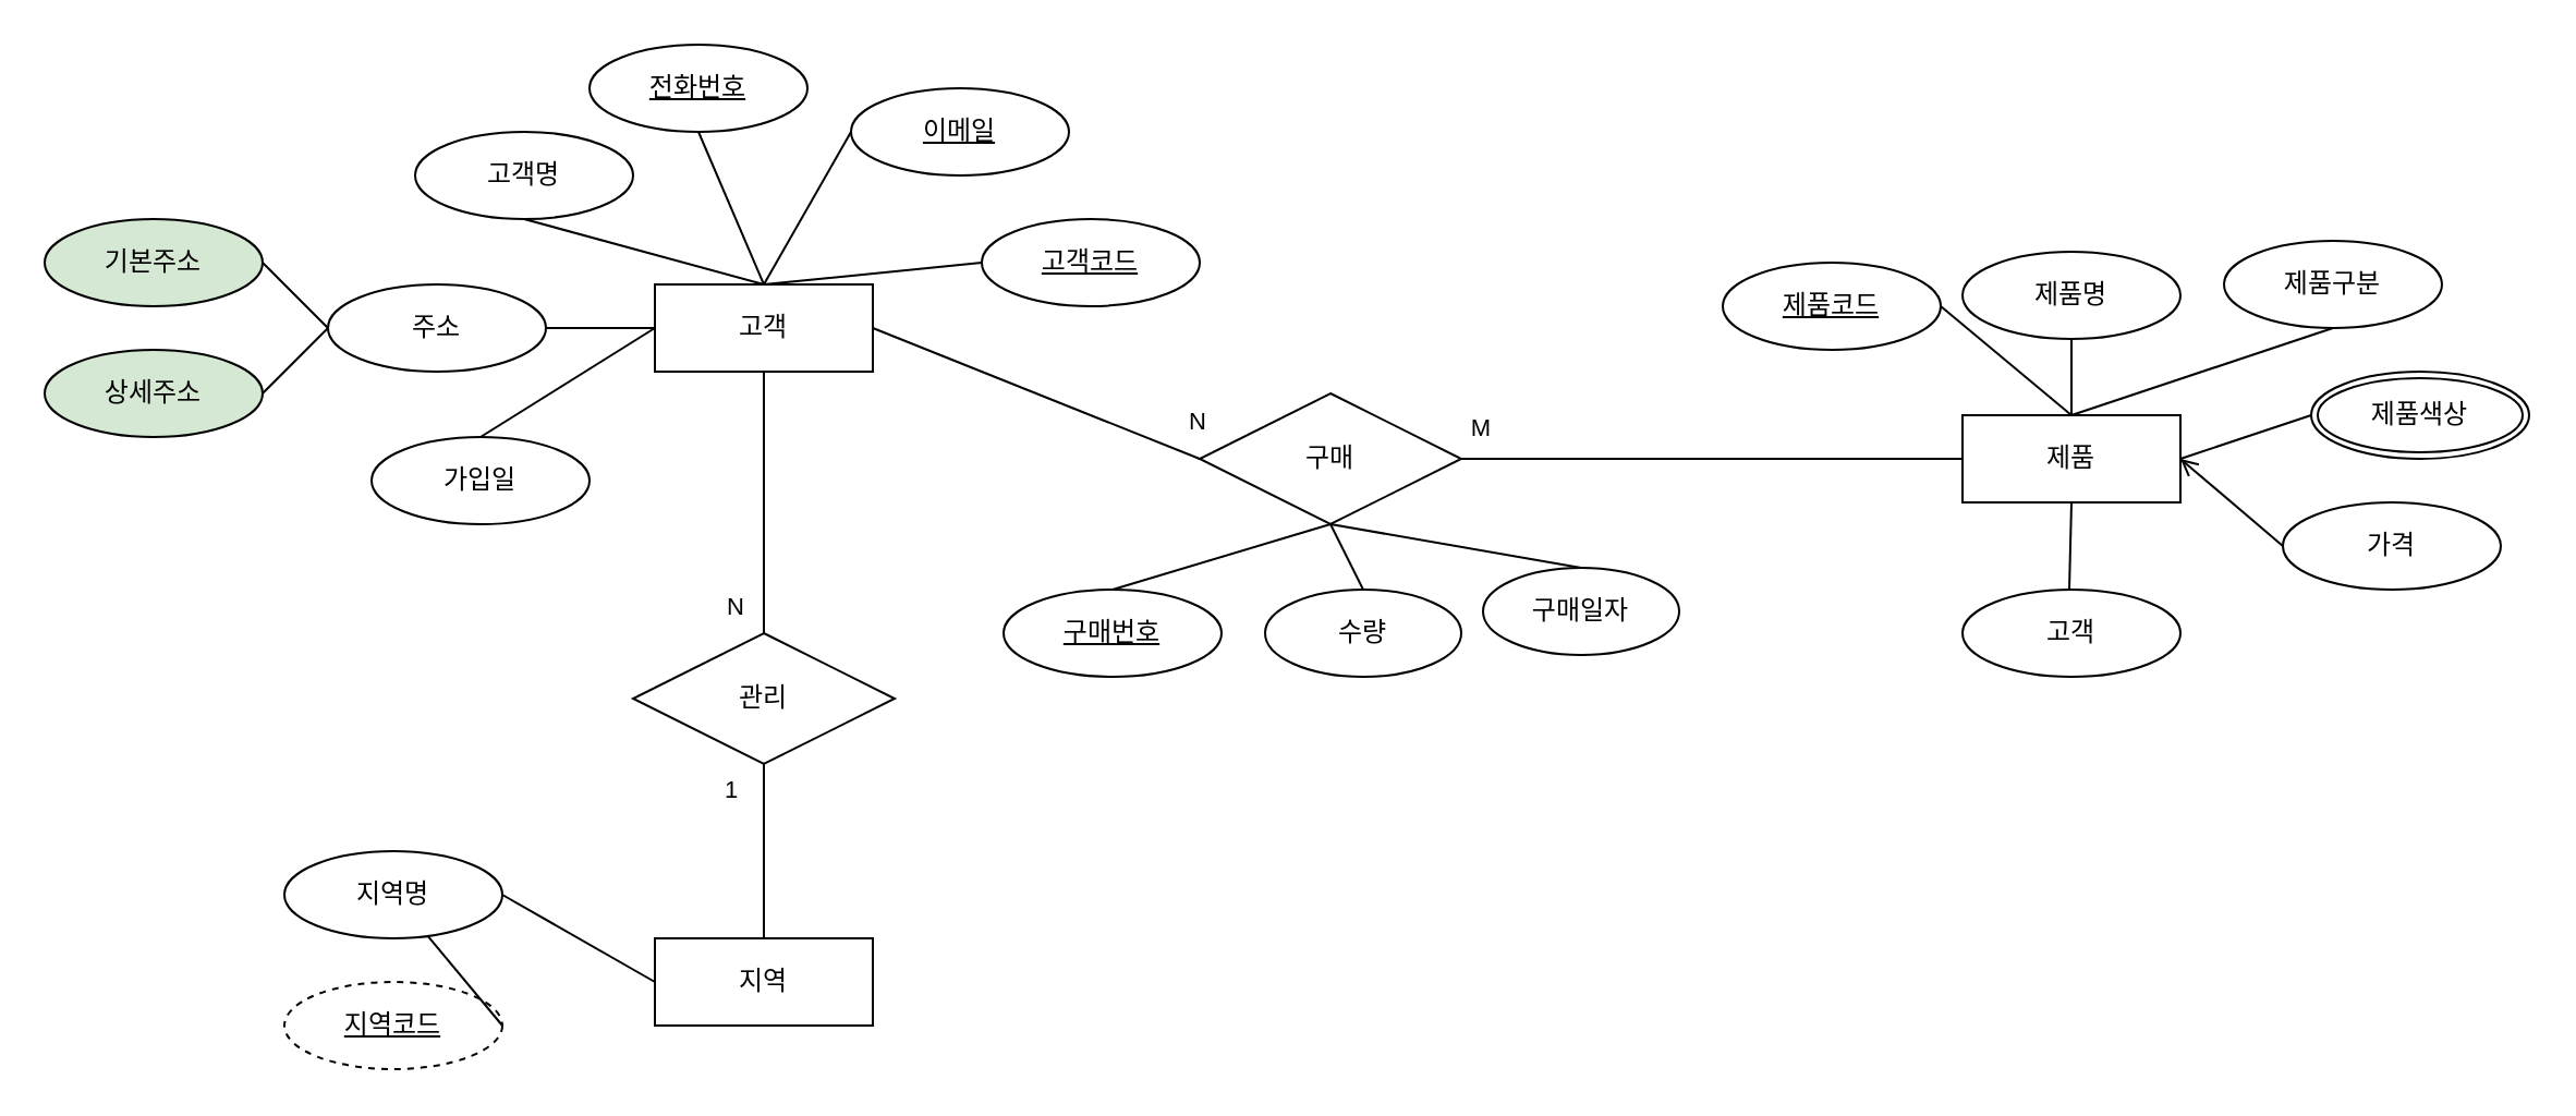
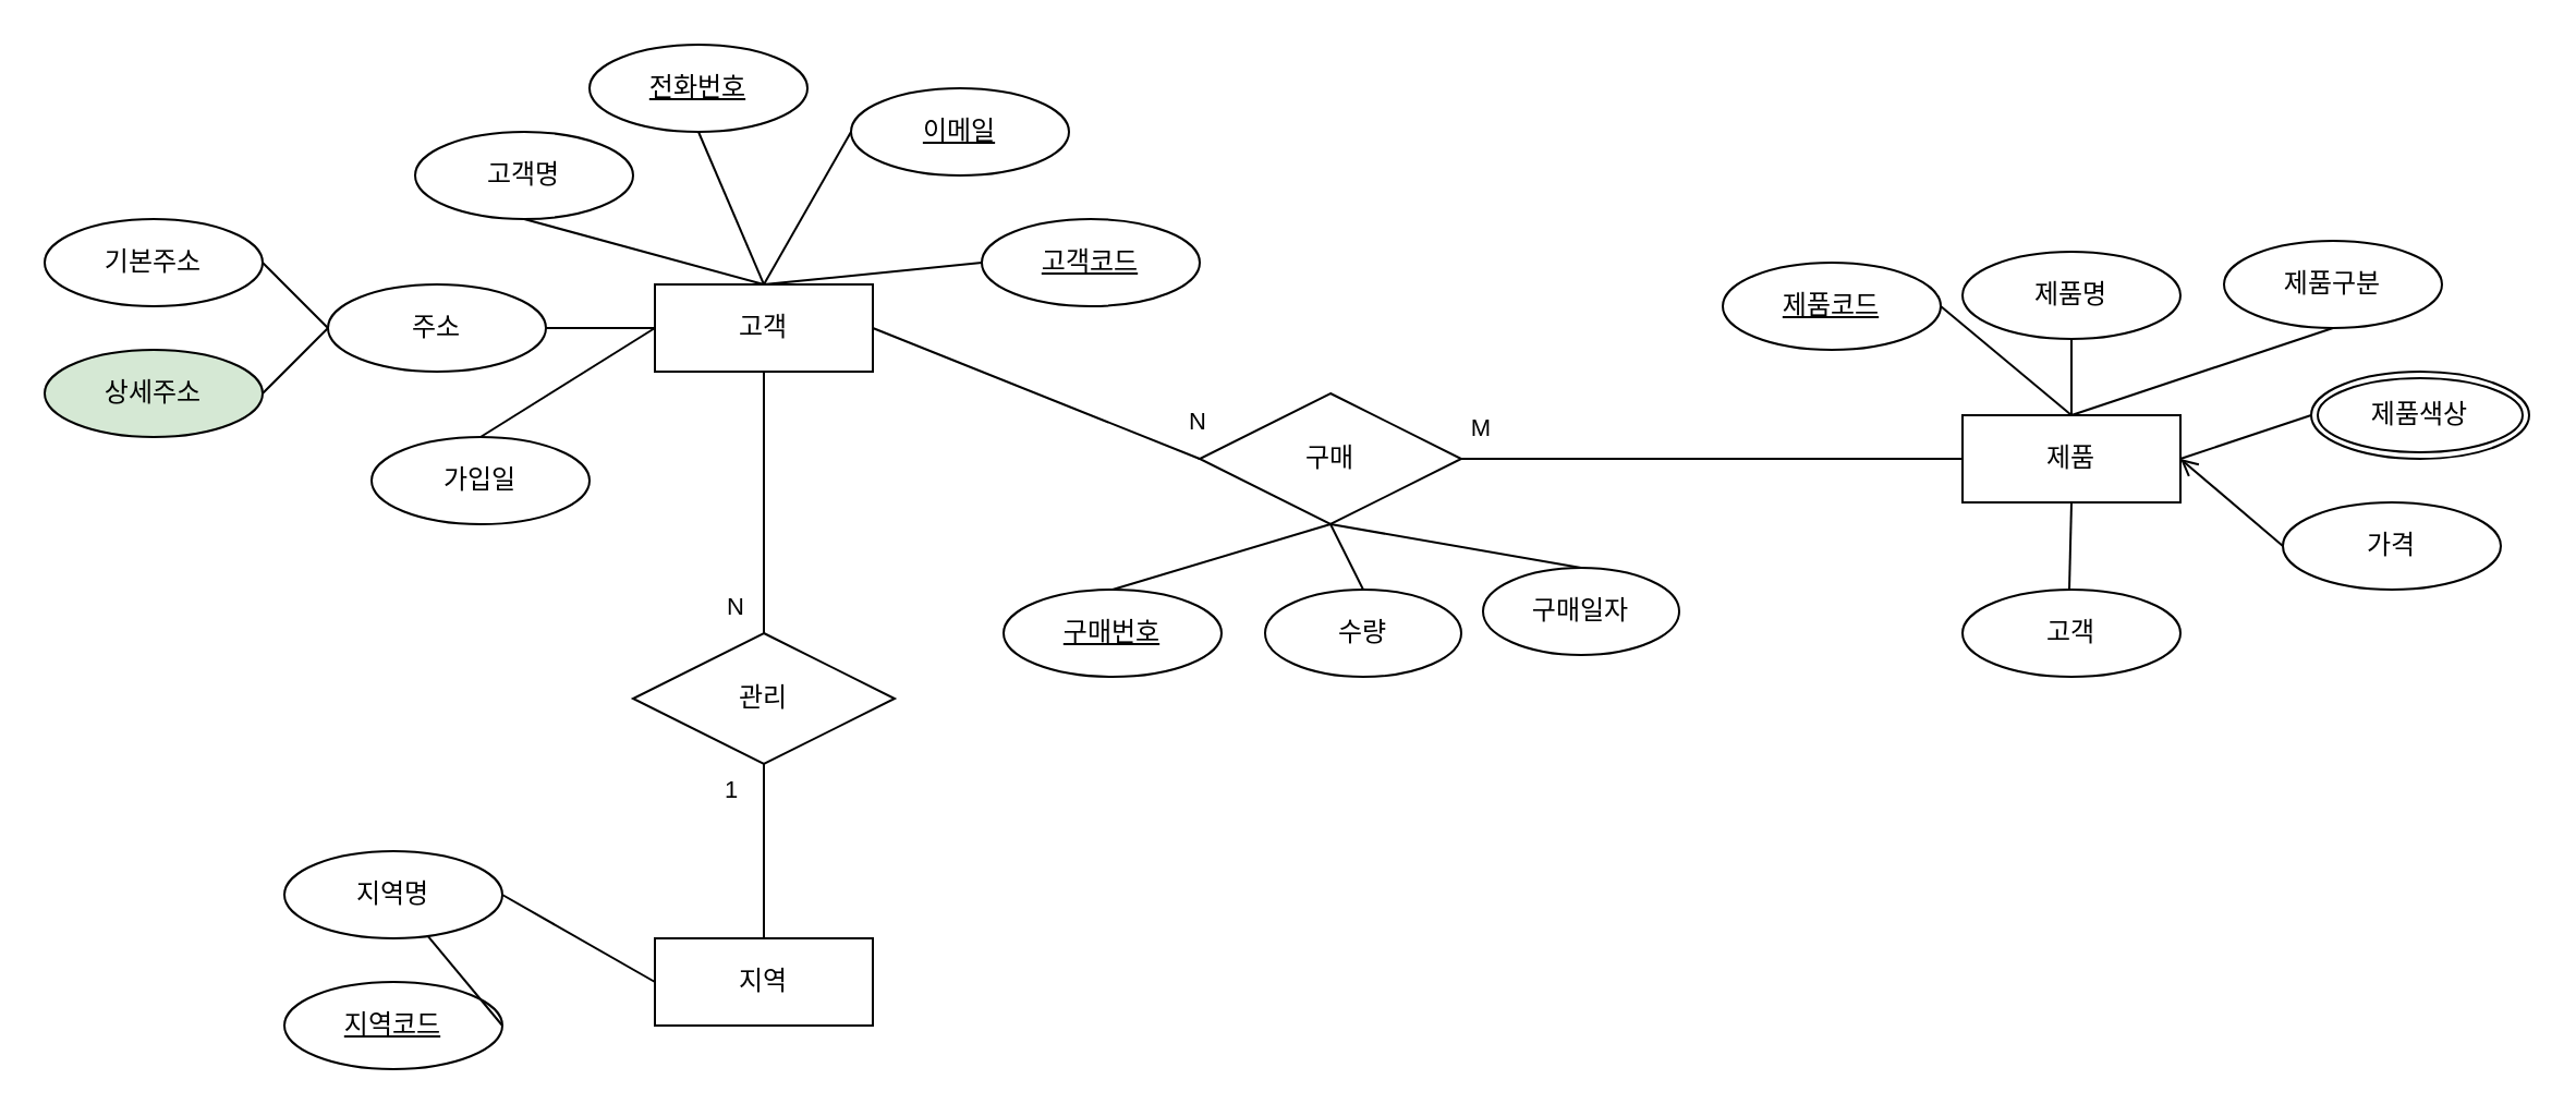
- <mxCell id="12" value="기본주소" style="ellipse;whiteSpace=wrap;html=1;align=center;fillColor=#d5e8d4;" parent="1" vertex="1"><mxGeometry x="20" y="100" width="100" height="40" as="geometry" /></mxCell>
+ <mxCell id="12" value="기본주소" style="ellipse;whiteSpace=wrap;html=1;align=center;" parent="1" vertex="1"><mxGeometry x="20" y="100" width="100" height="40" as="geometry" /></mxCell>
- <mxCell id="24" value="지역코드" style="ellipse;whiteSpace=wrap;html=1;align=center;fontStyle=4;dashed=1;" parent="1" vertex="1"><mxGeometry x="130" y="450" width="100" height="40" as="geometry" /></mxCell>
+ <mxCell id="24" value="지역코드" style="ellipse;whiteSpace=wrap;html=1;align=center;fontStyle=4;" parent="1" vertex="1"><mxGeometry x="130" y="450" width="100" height="40" as="geometry" /></mxCell>
